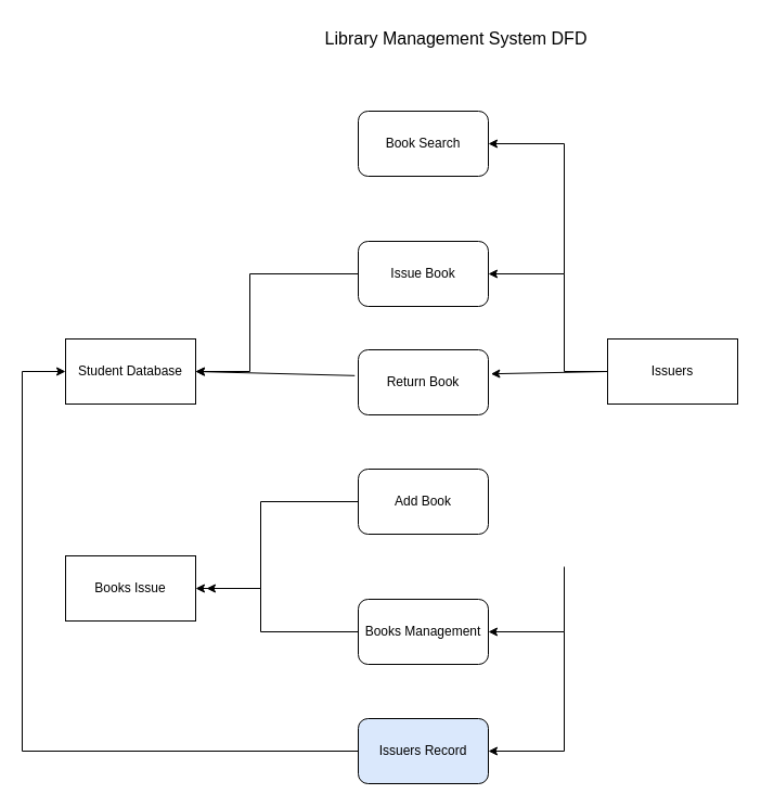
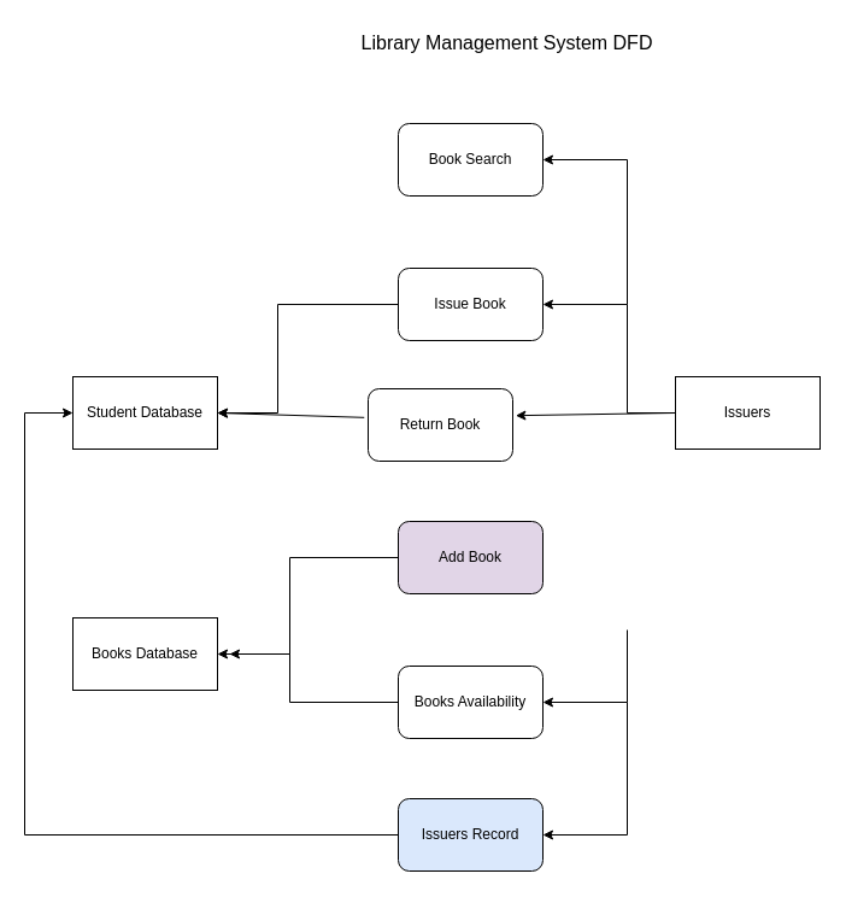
- <mxCell id="5" value="Return Book" style="rounded=1;whiteSpace=wrap;html=1;" vertex="1" parent="1"><mxGeometry x="330" y="322" width="120" height="60" as="geometry" /></mxCell>
+ <mxCell id="5" value="Return Book" style="rounded=1;whiteSpace=wrap;html=1;" vertex="1" parent="1"><mxGeometry x="305" y="322" width="120" height="60" as="geometry" /></mxCell>
- <mxCell id="6" value="Add Book" style="rounded=1;whiteSpace=wrap;html=1;" vertex="1" parent="1"><mxGeometry x="330" y="432" width="120" height="60" as="geometry" /></mxCell>
+ <mxCell id="6" value="Add Book" style="rounded=1;whiteSpace=wrap;html=1;fillColor=#e1d5e7;" vertex="1" parent="1"><mxGeometry x="330" y="432" width="120" height="60" as="geometry" /></mxCell>
- <mxCell id="10" value="Books Issue" style="rounded=0;whiteSpace=wrap;html=1;" vertex="1" parent="1"><mxGeometry x="60" y="512" width="120" height="60" as="geometry" /></mxCell>
+ <mxCell id="10" value="Books Database" style="rounded=0;whiteSpace=wrap;html=1;" vertex="1" parent="1"><mxGeometry x="60" y="512" width="120" height="60" as="geometry" /></mxCell>
- <mxCell id="7" value="Books Management" style="rounded=1;whiteSpace=wrap;html=1;" vertex="1" parent="1"><mxGeometry x="330" y="552" width="120" height="60" as="geometry" /></mxCell>
+ <mxCell id="7" value="Books Availability" style="rounded=1;whiteSpace=wrap;html=1;" vertex="1" parent="1"><mxGeometry x="330" y="552" width="120" height="60" as="geometry" /></mxCell>
